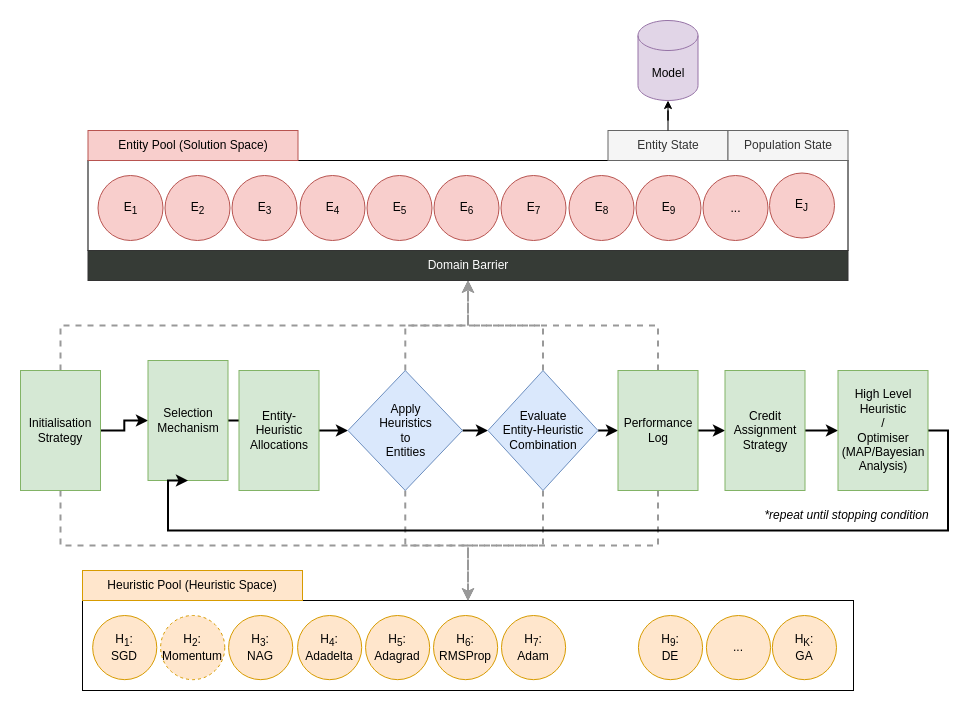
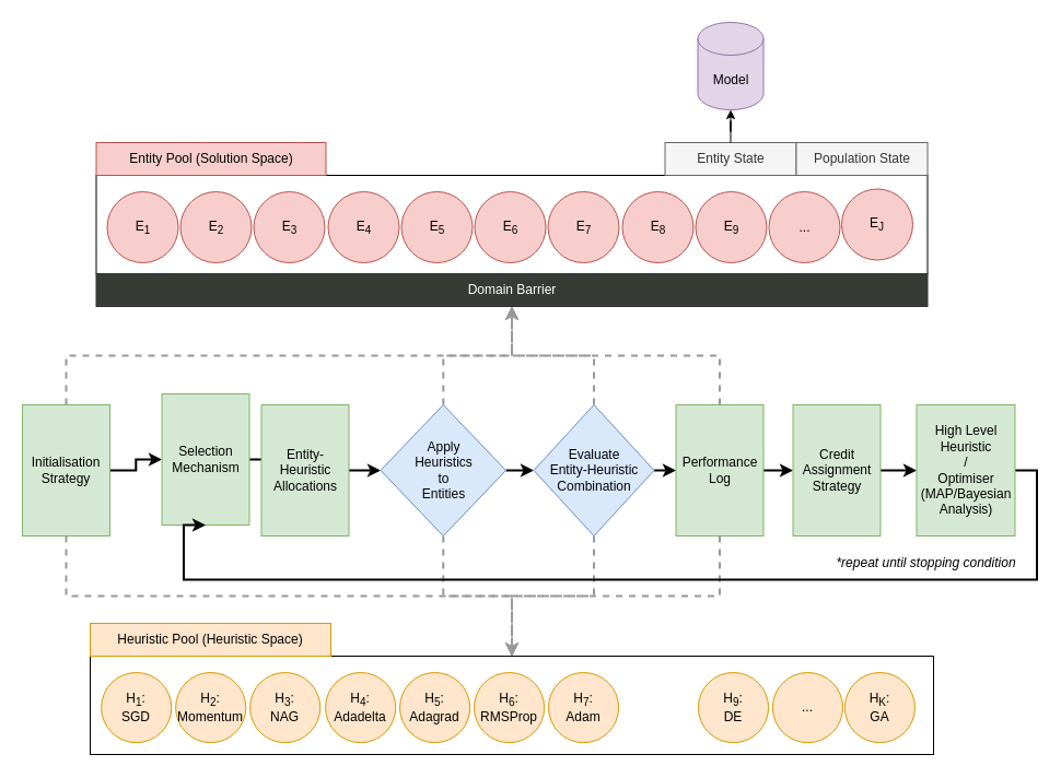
- <mxCell id="21" value="H&lt;sub&gt;2&lt;/sub&gt;:&lt;br&gt;Momentum" style="ellipse;whiteSpace=wrap;html=1;aspect=fixed;fillColor=#ffe6cc;strokeColor=#d79b00;dashed=1;" parent="18" vertex="1"><mxGeometry x="78.114" y="45" width="64.157" height="64.157" as="geometry" /></mxCell>
+ <mxCell id="21" value="H&lt;sub&gt;2&lt;/sub&gt;:&lt;br&gt;Momentum" style="ellipse;whiteSpace=wrap;html=1;aspect=fixed;fillColor=#ffe6cc;strokeColor=#d79b00;" parent="18" vertex="1"><mxGeometry x="78.114" y="45" width="64.157" height="64.157" as="geometry" /></mxCell>
